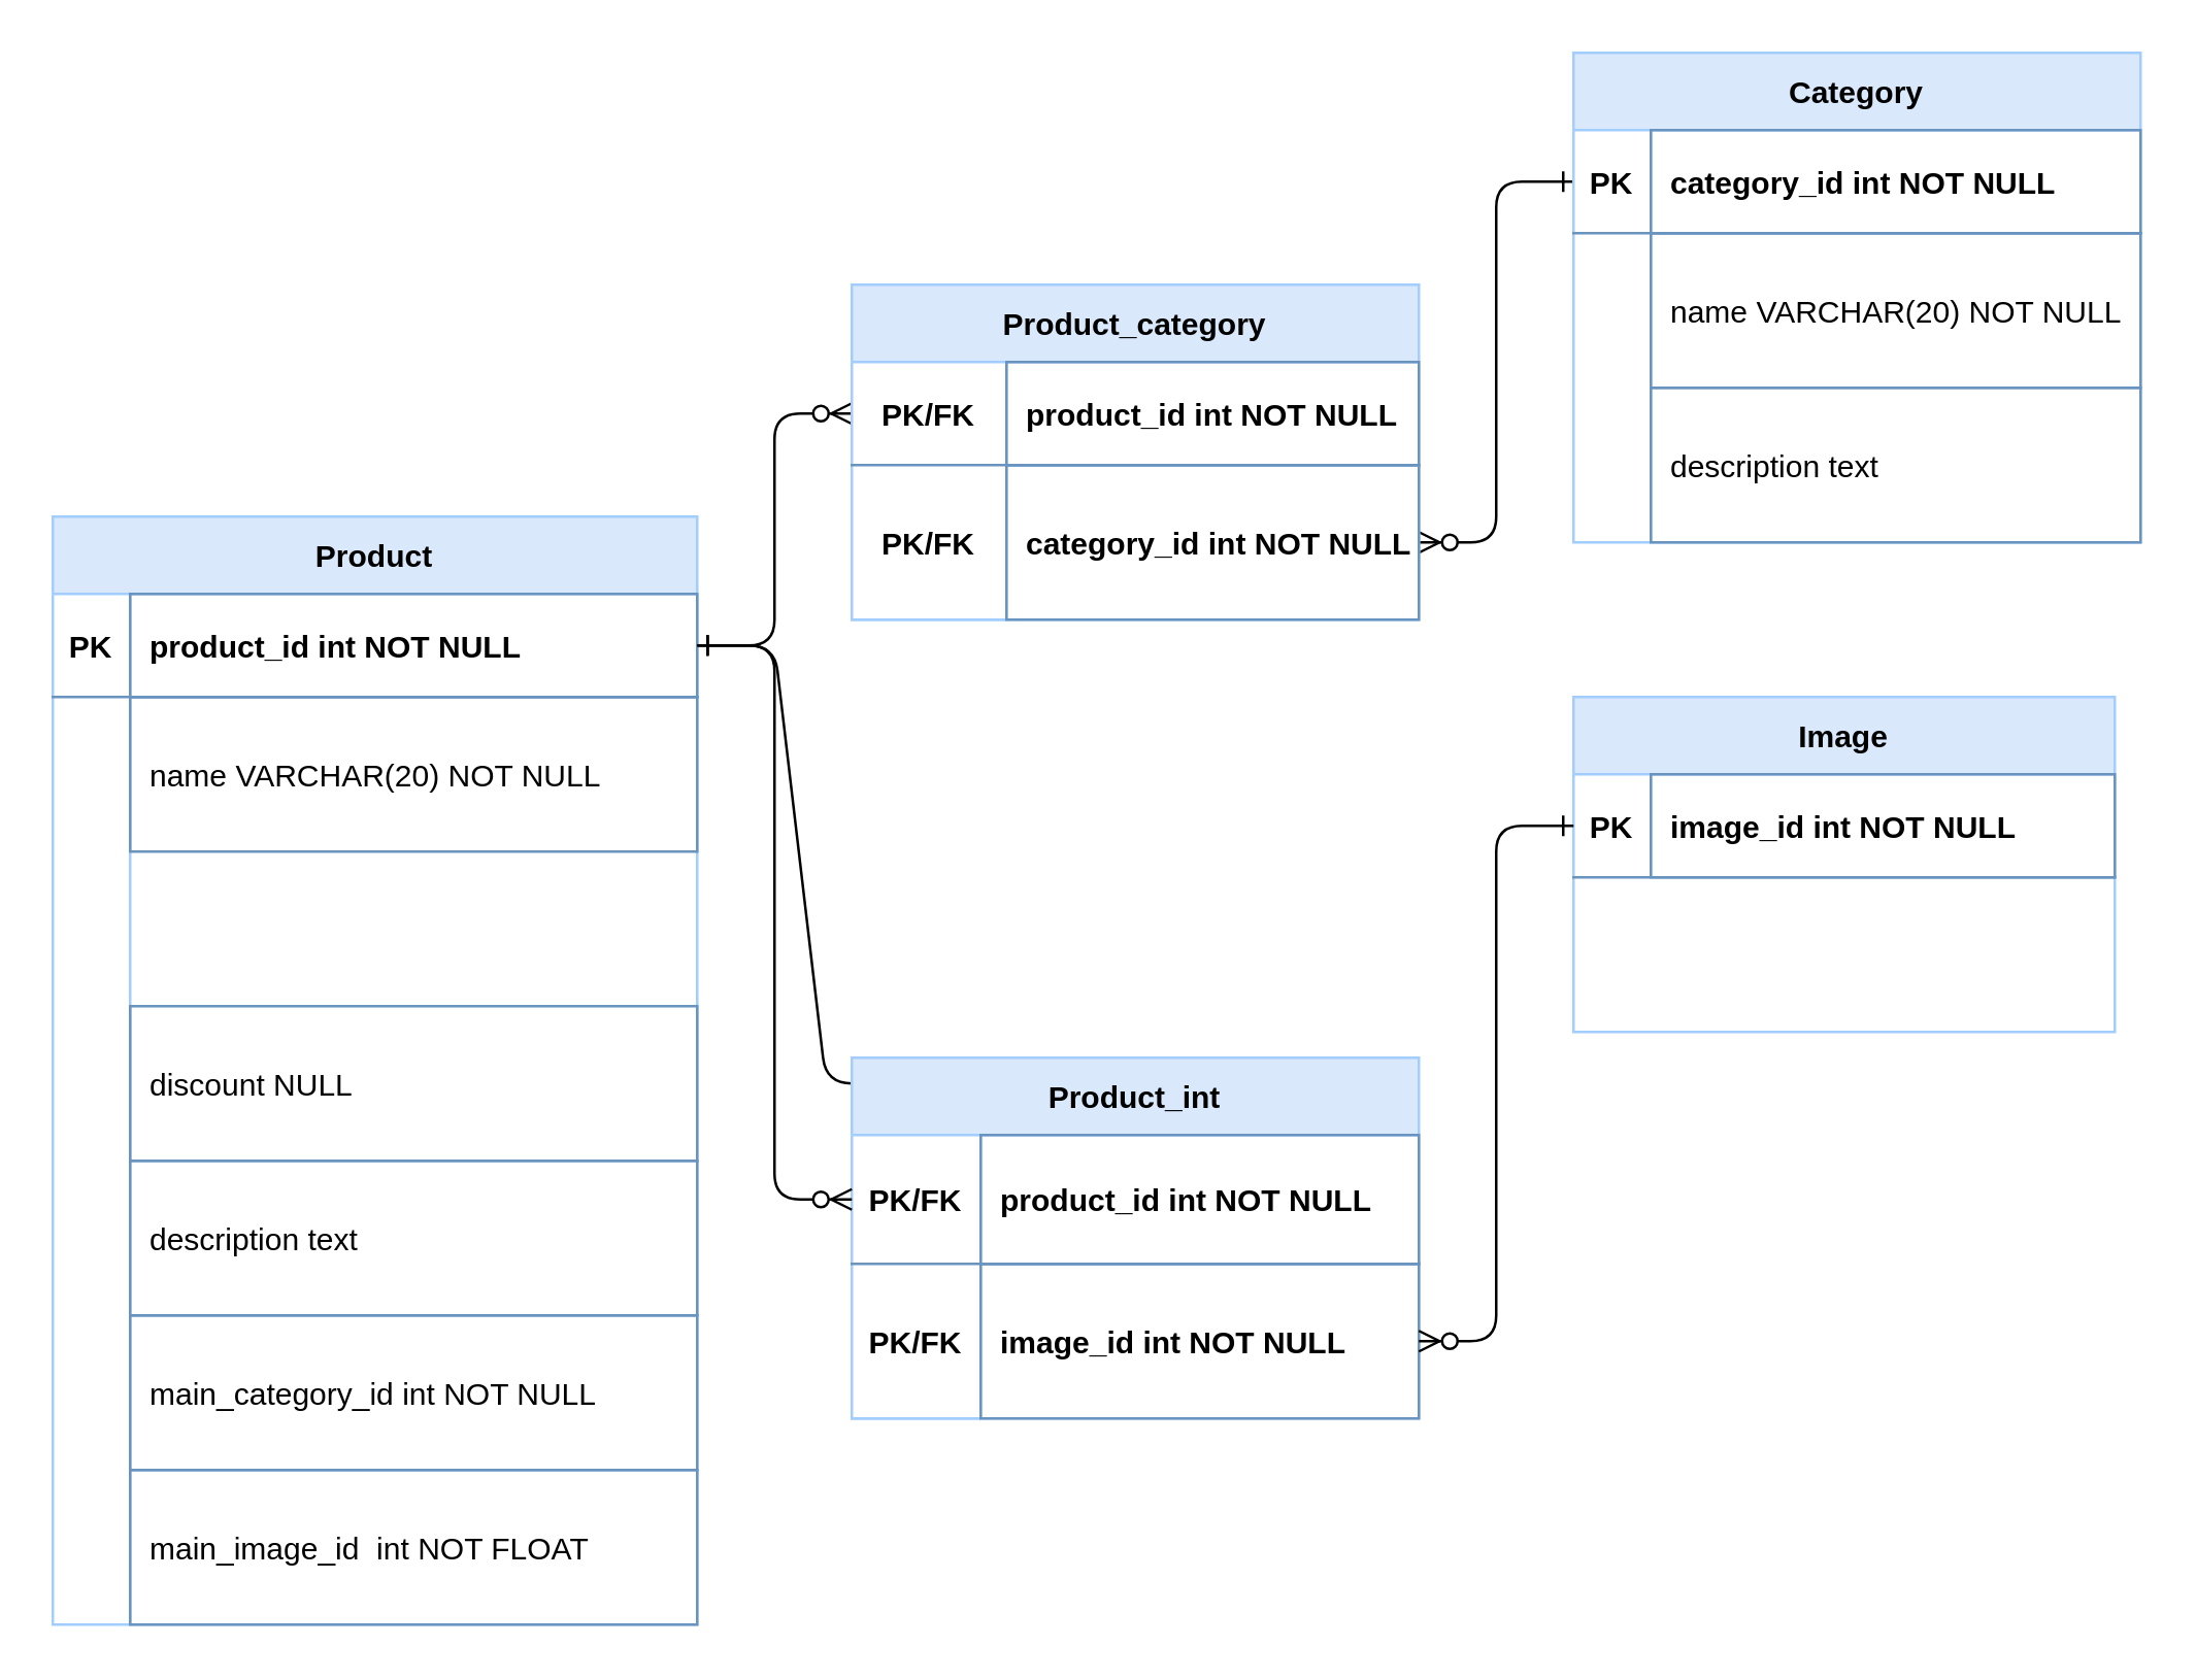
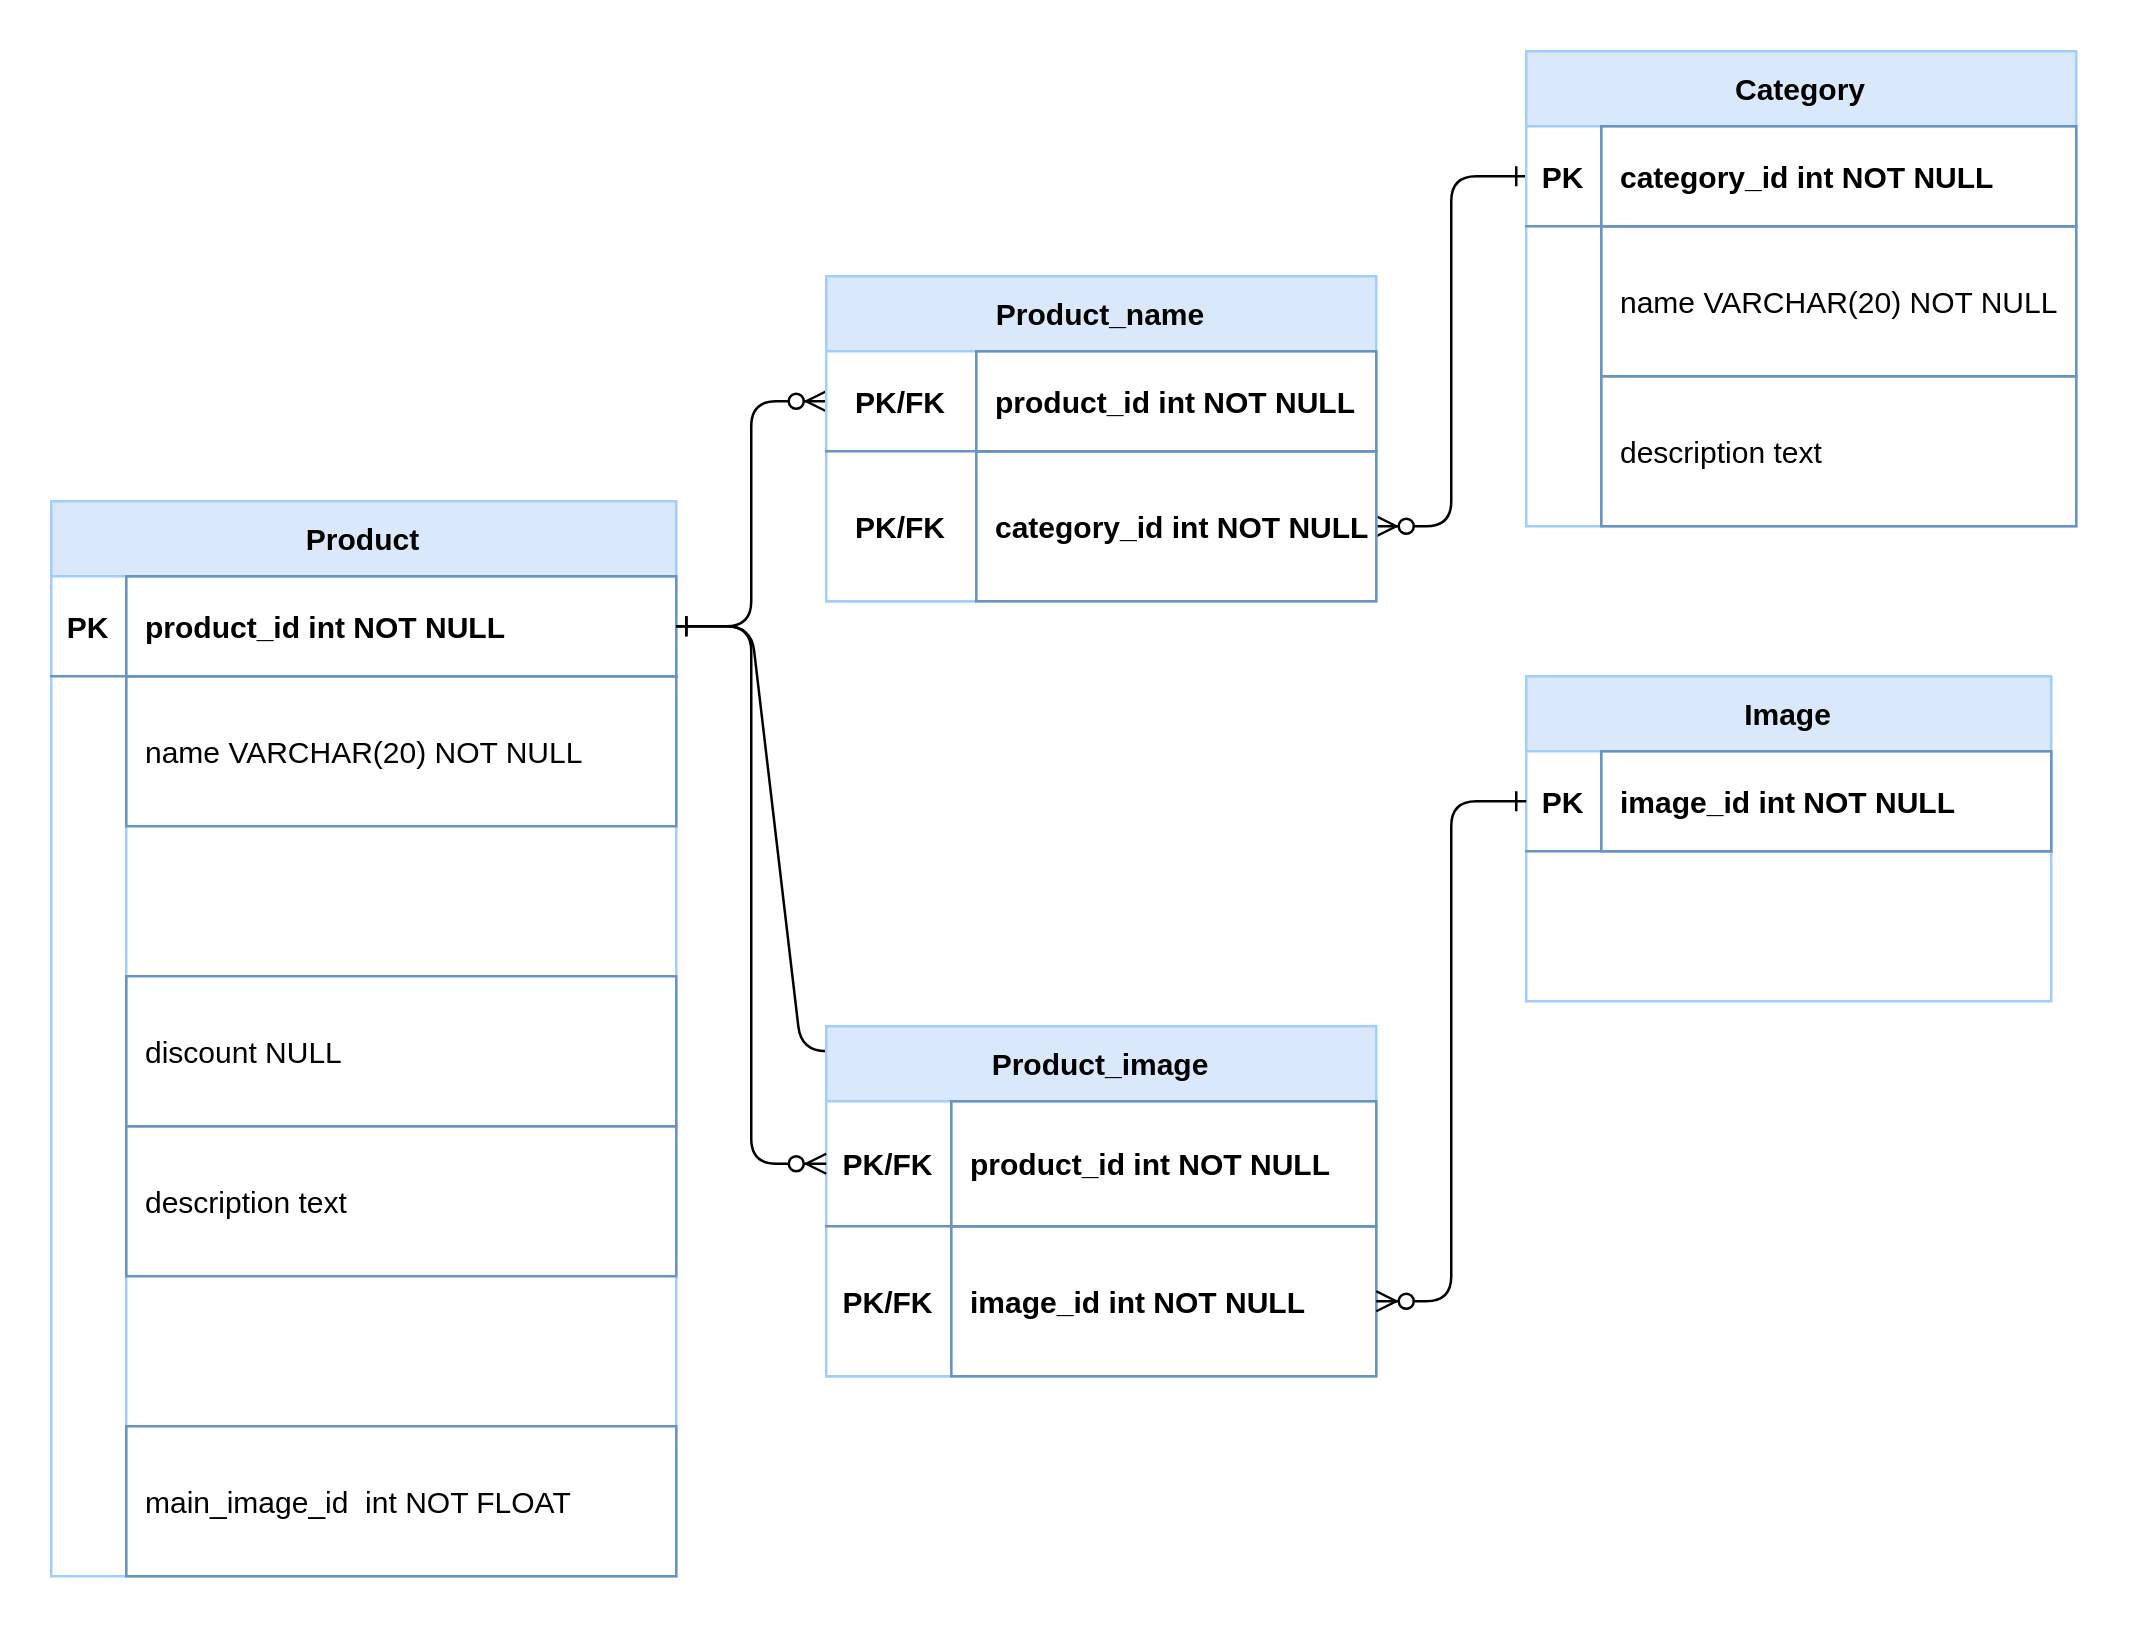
- <mxCell id="35" value="Product_category" style="shape=table;startSize=30;container=1;collapsible=1;childLayout=tableLayout;fixedRows=1;rowLines=0;fontStyle=1;align=center;resizeLast=1;fillColor=#dae8fc;strokeColor=#A1CDFF;" parent="1" vertex="1"><mxGeometry x="330" y="110" width="220" height="130" as="geometry"><mxRectangle x="120" y="120" width="80" height="30" as="alternateBounds" /></mxGeometry></mxCell>
+ <mxCell id="35" value="Product_name" style="shape=table;startSize=30;container=1;collapsible=1;childLayout=tableLayout;fixedRows=1;rowLines=0;fontStyle=1;align=center;resizeLast=1;fillColor=#dae8fc;strokeColor=#A1CDFF;" parent="1" vertex="1"><mxGeometry x="330" y="110" width="220" height="130" as="geometry"><mxRectangle x="120" y="120" width="80" height="30" as="alternateBounds" /></mxGeometry></mxCell>
- <mxCell id="49" value="Product_int" style="shape=table;startSize=30;container=1;collapsible=1;childLayout=tableLayout;fixedRows=1;rowLines=0;fontStyle=1;align=center;resizeLast=1;fillColor=#dae8fc;strokeColor=#A1CDFF;" vertex="1" parent="1"><mxGeometry x="330" y="410" width="220" height="140" as="geometry"><mxRectangle x="120" y="120" width="80" height="30" as="alternateBounds" /></mxGeometry></mxCell>
+ <mxCell id="49" value="Product_image" style="shape=table;startSize=30;container=1;collapsible=1;childLayout=tableLayout;fixedRows=1;rowLines=0;fontStyle=1;align=center;resizeLast=1;fillColor=#dae8fc;strokeColor=#A1CDFF;" vertex="1" parent="1"><mxGeometry x="330" y="410" width="220" height="140" as="geometry"><mxRectangle x="120" y="120" width="80" height="30" as="alternateBounds" /></mxGeometry></mxCell>
- <mxCell id="21" value="main_category_id int NOT NULL" style="shape=partialRectangle;overflow=hidden;connectable=0;top=1;left=1;bottom=1;right=1;align=left;spacingLeft=6;fillColor=none;strokeColor=#6994BF;" parent="19" vertex="1"><mxGeometry x="30" width="220" height="60" as="geometry"><mxRectangle width="220" height="60" as="alternateBounds" /></mxGeometry></mxCell>
